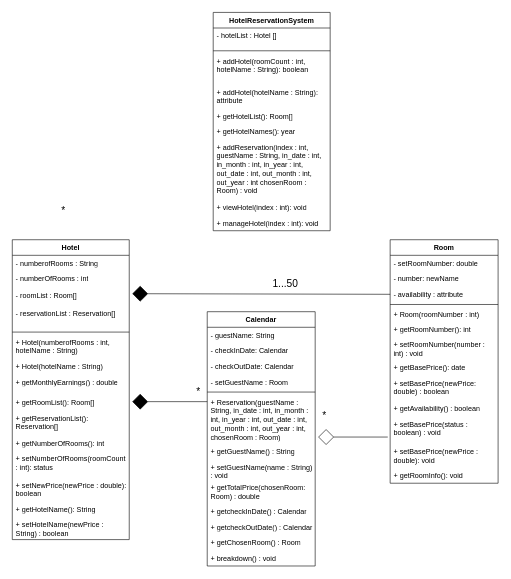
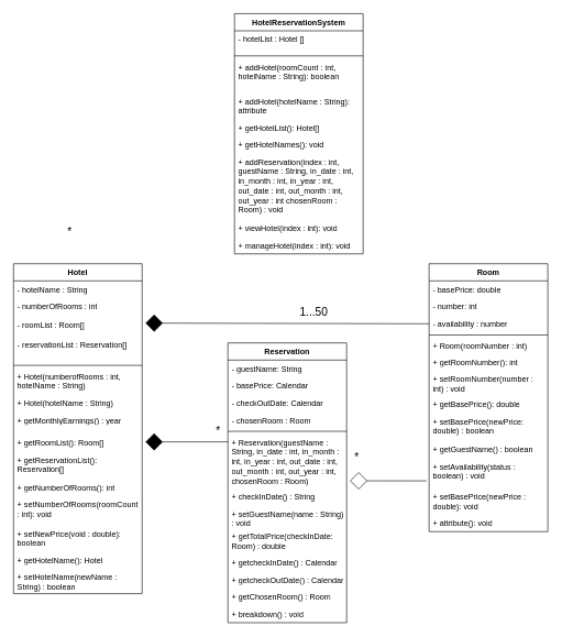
- <mxCell id="51" value="+ getHotelList(): Room[]" style="text;strokeColor=none;fillColor=none;align=left;verticalAlign=top;spacingLeft=4;spacingRight=4;overflow=hidden;rotatable=0;points=[[0,0.5],[1,0.5]];portConstraint=eastwest;whiteSpace=wrap;html=1;" vertex="1" parent="46"><mxGeometry y="160" width="195" height="26" as="geometry" /></mxCell>
+ <mxCell id="51" value="+ getHotelList(): Hotel[]" style="text;strokeColor=none;fillColor=none;align=left;verticalAlign=top;spacingLeft=4;spacingRight=4;overflow=hidden;rotatable=0;points=[[0,0.5],[1,0.5]];portConstraint=eastwest;whiteSpace=wrap;html=1;" vertex="1" parent="46"><mxGeometry y="160" width="195" height="26" as="geometry" /></mxCell>
- <mxCell id="52" value="+ getHotelNames(): year" style="text;strokeColor=none;fillColor=none;align=left;verticalAlign=top;spacingLeft=4;spacingRight=4;overflow=hidden;rotatable=0;points=[[0,0.5],[1,0.5]];portConstraint=eastwest;whiteSpace=wrap;html=1;" vertex="1" parent="46"><mxGeometry y="186" width="195" height="26" as="geometry" /></mxCell>
+ <mxCell id="52" value="+ getHotelNames(): void" style="text;strokeColor=none;fillColor=none;align=left;verticalAlign=top;spacingLeft=4;spacingRight=4;overflow=hidden;rotatable=0;points=[[0,0.5],[1,0.5]];portConstraint=eastwest;whiteSpace=wrap;html=1;" vertex="1" parent="46"><mxGeometry y="186" width="195" height="26" as="geometry" /></mxCell>
- <mxCell id="31" value="- numberofRooms : String" style="text;strokeColor=none;fillColor=none;align=left;verticalAlign=top;spacingLeft=4;spacingRight=4;overflow=hidden;rotatable=0;points=[[0,0.5],[1,0.5]];portConstraint=eastwest;whiteSpace=wrap;html=1;" parent="30" vertex="1"><mxGeometry y="26" width="195" height="26" as="geometry" /></mxCell>
+ <mxCell id="31" value="- hotelName : String" style="text;strokeColor=none;fillColor=none;align=left;verticalAlign=top;spacingLeft=4;spacingRight=4;overflow=hidden;rotatable=0;points=[[0,0.5],[1,0.5]];portConstraint=eastwest;whiteSpace=wrap;html=1;" parent="30" vertex="1"><mxGeometry y="26" width="195" height="26" as="geometry" /></mxCell>
- <mxCell id="3" value="- setRoomNumber: double" style="text;strokeColor=none;fillColor=none;align=left;verticalAlign=top;spacingLeft=4;spacingRight=4;overflow=hidden;rotatable=0;points=[[0,0.5],[1,0.5]];portConstraint=eastwest;whiteSpace=wrap;html=1;" parent="2" vertex="1"><mxGeometry y="26" width="180" height="26" as="geometry" /></mxCell>
+ <mxCell id="3" value="- basePrice: double" style="text;strokeColor=none;fillColor=none;align=left;verticalAlign=top;spacingLeft=4;spacingRight=4;overflow=hidden;rotatable=0;points=[[0,0.5],[1,0.5]];portConstraint=eastwest;whiteSpace=wrap;html=1;" parent="2" vertex="1"><mxGeometry y="26" width="180" height="26" as="geometry" /></mxCell>
- <mxCell id="4" value="- number: newName" style="text;strokeColor=none;fillColor=none;align=left;verticalAlign=top;spacingLeft=4;spacingRight=4;overflow=hidden;rotatable=0;points=[[0,0.5],[1,0.5]];portConstraint=eastwest;whiteSpace=wrap;html=1;" parent="2" vertex="1"><mxGeometry y="52" width="180" height="26" as="geometry" /></mxCell>
+ <mxCell id="4" value="- number: int" style="text;strokeColor=none;fillColor=none;align=left;verticalAlign=top;spacingLeft=4;spacingRight=4;overflow=hidden;rotatable=0;points=[[0,0.5],[1,0.5]];portConstraint=eastwest;whiteSpace=wrap;html=1;" parent="2" vertex="1"><mxGeometry y="52" width="180" height="26" as="geometry" /></mxCell>
- <mxCell id="5" value="- availability : attribute" style="text;strokeColor=none;fillColor=none;align=left;verticalAlign=top;spacingLeft=4;spacingRight=4;overflow=hidden;rotatable=0;points=[[0,0.5],[1,0.5]];portConstraint=eastwest;whiteSpace=wrap;html=1;" parent="2" vertex="1"><mxGeometry y="78" width="180" height="26" as="geometry" /></mxCell>
+ <mxCell id="5" value="- availability : number" style="text;strokeColor=none;fillColor=none;align=left;verticalAlign=top;spacingLeft=4;spacingRight=4;overflow=hidden;rotatable=0;points=[[0,0.5],[1,0.5]];portConstraint=eastwest;whiteSpace=wrap;html=1;" parent="2" vertex="1"><mxGeometry y="78" width="180" height="26" as="geometry" /></mxCell>
- <mxCell id="16" value="Calendar" style="swimlane;fontStyle=1;align=center;verticalAlign=top;childLayout=stackLayout;horizontal=1;startSize=26;horizontalStack=0;resizeParent=1;resizeParentMax=0;resizeLast=0;collapsible=1;marginBottom=0;whiteSpace=wrap;html=1;" parent="1" vertex="1"><mxGeometry x="345" y="519" width="180" height="424" as="geometry" /></mxCell>
+ <mxCell id="16" value="Reservation" style="swimlane;fontStyle=1;align=center;verticalAlign=top;childLayout=stackLayout;horizontal=1;startSize=26;horizontalStack=0;resizeParent=1;resizeParentMax=0;resizeLast=0;collapsible=1;marginBottom=0;whiteSpace=wrap;html=1;" parent="1" vertex="1"><mxGeometry x="345" y="519" width="180" height="424" as="geometry" /></mxCell>
- <mxCell id="18" value="- checkInDate: Calendar" style="text;strokeColor=none;fillColor=none;align=left;verticalAlign=top;spacingLeft=4;spacingRight=4;overflow=hidden;rotatable=0;points=[[0,0.5],[1,0.5]];portConstraint=eastwest;whiteSpace=wrap;html=1;" parent="16" vertex="1"><mxGeometry y="52" width="180" height="26" as="geometry" /></mxCell>
+ <mxCell id="18" value="- basePrice: Calendar" style="text;strokeColor=none;fillColor=none;align=left;verticalAlign=top;spacingLeft=4;spacingRight=4;overflow=hidden;rotatable=0;points=[[0,0.5],[1,0.5]];portConstraint=eastwest;whiteSpace=wrap;html=1;" parent="16" vertex="1"><mxGeometry y="52" width="180" height="26" as="geometry" /></mxCell>
- <mxCell id="10" value="+ getBasePrice(): date" style="text;strokeColor=none;fillColor=none;align=left;verticalAlign=top;spacingLeft=4;spacingRight=4;overflow=hidden;rotatable=0;points=[[0,0.5],[1,0.5]];portConstraint=eastwest;whiteSpace=wrap;html=1;" parent="2" vertex="1"><mxGeometry y="200" width="180" height="26" as="geometry" /></mxCell>
+ <mxCell id="10" value="+ getBasePrice(): double" style="text;strokeColor=none;fillColor=none;align=left;verticalAlign=top;spacingLeft=4;spacingRight=4;overflow=hidden;rotatable=0;points=[[0,0.5],[1,0.5]];portConstraint=eastwest;whiteSpace=wrap;html=1;" parent="2" vertex="1"><mxGeometry y="200" width="180" height="26" as="geometry" /></mxCell>
- <mxCell id="20" value="- setGuestName : Room" style="text;strokeColor=none;fillColor=none;align=left;verticalAlign=top;spacingLeft=4;spacingRight=4;overflow=hidden;rotatable=0;points=[[0,0.5],[1,0.5]];portConstraint=eastwest;whiteSpace=wrap;html=1;" parent="16" vertex="1"><mxGeometry y="104" width="180" height="26" as="geometry" /></mxCell>
+ <mxCell id="20" value="- chosenRoom : Room" style="text;strokeColor=none;fillColor=none;align=left;verticalAlign=top;spacingLeft=4;spacingRight=4;overflow=hidden;rotatable=0;points=[[0,0.5],[1,0.5]];portConstraint=eastwest;whiteSpace=wrap;html=1;" parent="16" vertex="1"><mxGeometry y="104" width="180" height="26" as="geometry" /></mxCell>
- <mxCell id="38" value="+ getMonthlyEarnings() : double" style="text;strokeColor=none;fillColor=none;align=left;verticalAlign=top;spacingLeft=4;spacingRight=4;overflow=hidden;rotatable=0;points=[[0,0.5],[1,0.5]];portConstraint=eastwest;whiteSpace=wrap;html=1;" parent="30" vertex="1"><mxGeometry y="224" width="195" height="34" as="geometry" /></mxCell>
+ <mxCell id="38" value="+ getMonthlyEarnings() : year" style="text;strokeColor=none;fillColor=none;align=left;verticalAlign=top;spacingLeft=4;spacingRight=4;overflow=hidden;rotatable=0;points=[[0,0.5],[1,0.5]];portConstraint=eastwest;whiteSpace=wrap;html=1;" parent="30" vertex="1"><mxGeometry y="224" width="195" height="34" as="geometry" /></mxCell>
- <mxCell id="12" value="+ getAvailability() : boolean" style="text;strokeColor=none;fillColor=none;align=left;verticalAlign=top;spacingLeft=4;spacingRight=4;overflow=hidden;rotatable=0;points=[[0,0.5],[1,0.5]];portConstraint=eastwest;whiteSpace=wrap;html=1;" parent="2" vertex="1"><mxGeometry y="268" width="180" height="26" as="geometry" /></mxCell>
+ <mxCell id="12" value="+ getGuestName() : boolean" style="text;strokeColor=none;fillColor=none;align=left;verticalAlign=top;spacingLeft=4;spacingRight=4;overflow=hidden;rotatable=0;points=[[0,0.5],[1,0.5]];portConstraint=eastwest;whiteSpace=wrap;html=1;" parent="2" vertex="1"><mxGeometry y="268" width="180" height="26" as="geometry" /></mxCell>
- <mxCell id="13" value="+ setBasePrice(status : boolean) : void" style="text;strokeColor=none;fillColor=none;align=left;verticalAlign=top;spacingLeft=4;spacingRight=4;overflow=hidden;rotatable=0;points=[[0,0.5],[1,0.5]];portConstraint=eastwest;whiteSpace=wrap;html=1;" parent="2" vertex="1"><mxGeometry y="294" width="180" height="46" as="geometry" /></mxCell>
+ <mxCell id="13" value="+ setAvailability(status : boolean) : void" style="text;strokeColor=none;fillColor=none;align=left;verticalAlign=top;spacingLeft=4;spacingRight=4;overflow=hidden;rotatable=0;points=[[0,0.5],[1,0.5]];portConstraint=eastwest;whiteSpace=wrap;html=1;" parent="2" vertex="1"><mxGeometry y="294" width="180" height="46" as="geometry" /></mxCell>
- <mxCell id="23" value="+ getGuestName() : String" style="text;strokeColor=none;fillColor=none;align=left;verticalAlign=top;spacingLeft=4;spacingRight=4;overflow=hidden;rotatable=0;points=[[0,0.5],[1,0.5]];portConstraint=eastwest;whiteSpace=wrap;html=1;" parent="16" vertex="1"><mxGeometry y="220" width="180" height="26" as="geometry" /></mxCell>
+ <mxCell id="23" value="+ checkInDate() : String" style="text;strokeColor=none;fillColor=none;align=left;verticalAlign=top;spacingLeft=4;spacingRight=4;overflow=hidden;rotatable=0;points=[[0,0.5],[1,0.5]];portConstraint=eastwest;whiteSpace=wrap;html=1;" parent="16" vertex="1"><mxGeometry y="220" width="180" height="26" as="geometry" /></mxCell>
- <mxCell id="42" value="+ setNumberOfRooms(roomCount : int): status" style="text;strokeColor=none;fillColor=none;align=left;verticalAlign=top;spacingLeft=4;spacingRight=4;overflow=hidden;rotatable=0;points=[[0,0.5],[1,0.5]];portConstraint=eastwest;whiteSpace=wrap;html=1;" parent="30" vertex="1"><mxGeometry y="352" width="195" height="44" as="geometry" /></mxCell>
+ <mxCell id="42" value="+ setNumberOfRooms(roomCount : int): void" style="text;strokeColor=none;fillColor=none;align=left;verticalAlign=top;spacingLeft=4;spacingRight=4;overflow=hidden;rotatable=0;points=[[0,0.5],[1,0.5]];portConstraint=eastwest;whiteSpace=wrap;html=1;" parent="30" vertex="1"><mxGeometry y="352" width="195" height="44" as="geometry" /></mxCell>
- <mxCell id="15" value="+ getRoomInfo(): void" style="text;strokeColor=none;fillColor=none;align=left;verticalAlign=top;spacingLeft=4;spacingRight=4;overflow=hidden;rotatable=0;points=[[0,0.5],[1,0.5]];portConstraint=eastwest;whiteSpace=wrap;html=1;" parent="2" vertex="1"><mxGeometry y="380" width="180" height="26" as="geometry" /></mxCell>
+ <mxCell id="15" value="+ attribute(): void" style="text;strokeColor=none;fillColor=none;align=left;verticalAlign=top;spacingLeft=4;spacingRight=4;overflow=hidden;rotatable=0;points=[[0,0.5],[1,0.5]];portConstraint=eastwest;whiteSpace=wrap;html=1;" parent="2" vertex="1"><mxGeometry y="380" width="180" height="26" as="geometry" /></mxCell>
- <mxCell id="43" value="+ setNewPrice(newPrice : double): boolean" style="text;strokeColor=none;fillColor=none;align=left;verticalAlign=top;spacingLeft=4;spacingRight=4;overflow=hidden;rotatable=0;points=[[0,0.5],[1,0.5]];portConstraint=eastwest;whiteSpace=wrap;html=1;" parent="30" vertex="1"><mxGeometry y="396" width="195" height="40" as="geometry" /></mxCell>
+ <mxCell id="43" value="+ setNewPrice(void : double): boolean" style="text;strokeColor=none;fillColor=none;align=left;verticalAlign=top;spacingLeft=4;spacingRight=4;overflow=hidden;rotatable=0;points=[[0,0.5],[1,0.5]];portConstraint=eastwest;whiteSpace=wrap;html=1;" parent="30" vertex="1"><mxGeometry y="396" width="195" height="40" as="geometry" /></mxCell>
- <mxCell id="25" value="+ getTotalPrice(chosenRoom: Room) : double" style="text;strokeColor=none;fillColor=none;align=left;verticalAlign=top;spacingLeft=4;spacingRight=4;overflow=hidden;rotatable=0;points=[[0,0.5],[1,0.5]];portConstraint=eastwest;whiteSpace=wrap;html=1;" parent="16" vertex="1"><mxGeometry y="280" width="180" height="40" as="geometry" /></mxCell>
+ <mxCell id="25" value="+ getTotalPrice(checkInDate: Room) : double" style="text;strokeColor=none;fillColor=none;align=left;verticalAlign=top;spacingLeft=4;spacingRight=4;overflow=hidden;rotatable=0;points=[[0,0.5],[1,0.5]];portConstraint=eastwest;whiteSpace=wrap;html=1;" parent="16" vertex="1"><mxGeometry y="280" width="180" height="40" as="geometry" /></mxCell>
- <mxCell id="44" value="+ getHotelName(): String" style="text;strokeColor=none;fillColor=none;align=left;verticalAlign=top;spacingLeft=4;spacingRight=4;overflow=hidden;rotatable=0;points=[[0,0.5],[1,0.5]];portConstraint=eastwest;whiteSpace=wrap;html=1;" parent="30" vertex="1"><mxGeometry y="436" width="195" height="26" as="geometry" /></mxCell>
+ <mxCell id="44" value="+ getHotelName(): Hotel" style="text;strokeColor=none;fillColor=none;align=left;verticalAlign=top;spacingLeft=4;spacingRight=4;overflow=hidden;rotatable=0;points=[[0,0.5],[1,0.5]];portConstraint=eastwest;whiteSpace=wrap;html=1;" parent="30" vertex="1"><mxGeometry y="436" width="195" height="26" as="geometry" /></mxCell>
- <mxCell id="45" value="+ setHotelName(newPrice : String) : boolean" style="text;strokeColor=none;fillColor=none;align=left;verticalAlign=top;spacingLeft=4;spacingRight=4;overflow=hidden;rotatable=0;points=[[0,0.5],[1,0.5]];portConstraint=eastwest;whiteSpace=wrap;html=1;" parent="30" vertex="1"><mxGeometry y="462" width="195" height="38" as="geometry" /></mxCell>
+ <mxCell id="45" value="+ setHotelName(newName : String) : boolean" style="text;strokeColor=none;fillColor=none;align=left;verticalAlign=top;spacingLeft=4;spacingRight=4;overflow=hidden;rotatable=0;points=[[0,0.5],[1,0.5]];portConstraint=eastwest;whiteSpace=wrap;html=1;" parent="30" vertex="1"><mxGeometry y="462" width="195" height="38" as="geometry" /></mxCell>
